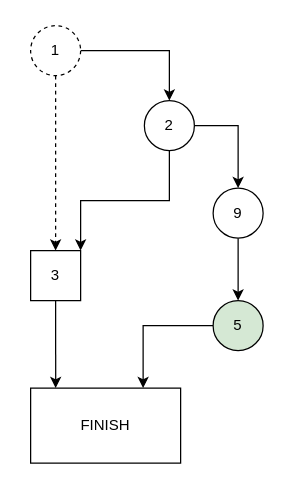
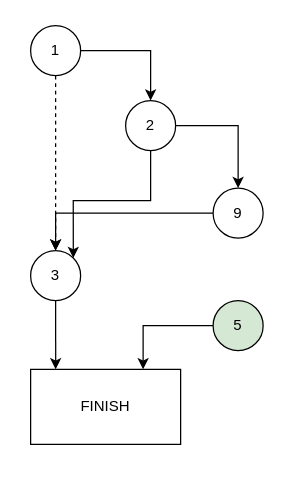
- <mxCell id="5" value="1" style="ellipse;whiteSpace=wrap;html=1;aspect=fixed;dashed=1;" vertex="1" parent="1"><mxGeometry x="24" y="20" width="40" height="40" as="geometry" /></mxCell>
+ <mxCell id="5" value="1" style="ellipse;whiteSpace=wrap;html=1;aspect=fixed;" vertex="1" parent="1"><mxGeometry x="24" y="20" width="40" height="40" as="geometry" /></mxCell>
- <mxCell id="8" value="2" style="ellipse;whiteSpace=wrap;html=1;aspect=fixed;" vertex="1" parent="1"><mxGeometry x="115" y="80" width="40" height="40" as="geometry" /></mxCell>
+ <mxCell id="8" value="2" style="ellipse;whiteSpace=wrap;html=1;aspect=fixed;" vertex="1" parent="1"><mxGeometry x="100" y="80" width="40" height="40" as="geometry" /></mxCell>
- <mxCell id="13" value="" style="edgeStyle=orthogonalEdgeStyle;rounded=0;orthogonalLoop=1;jettySize=auto;html=1;" edge="1" parent="1" source="14" target="12"><mxGeometry relative="1" as="geometry" /></mxCell>
+ <mxCell id="13" value="" style="edgeStyle=orthogonalEdgeStyle;rounded=0;orthogonalLoop=1;jettySize=auto;html=1;" edge="1" parent="1" source="14" target="10"><mxGeometry relative="1" as="geometry" /></mxCell>
- <mxCell id="10" value="3" style="whiteSpace=wrap;html=1;aspect=fixed;rounded=0;" vertex="1" parent="1"><mxGeometry x="24" y="200" width="40" height="40" as="geometry" /></mxCell>
+ <mxCell id="10" value="3" style="ellipse;whiteSpace=wrap;html=1;aspect=fixed;" vertex="1" parent="1"><mxGeometry x="24" y="200" width="40" height="40" as="geometry" /></mxCell>
- <mxCell id="2" value="FINISH" style="rounded=0;whiteSpace=wrap;html=1;" vertex="1" parent="1"><mxGeometry x="24" y="310" width="120" height="60" as="geometry" /></mxCell>
+ <mxCell id="2" value="FINISH" style="rounded=0;whiteSpace=wrap;html=1;" vertex="1" parent="1"><mxGeometry x="24" y="295" width="120" height="60" as="geometry" /></mxCell>
